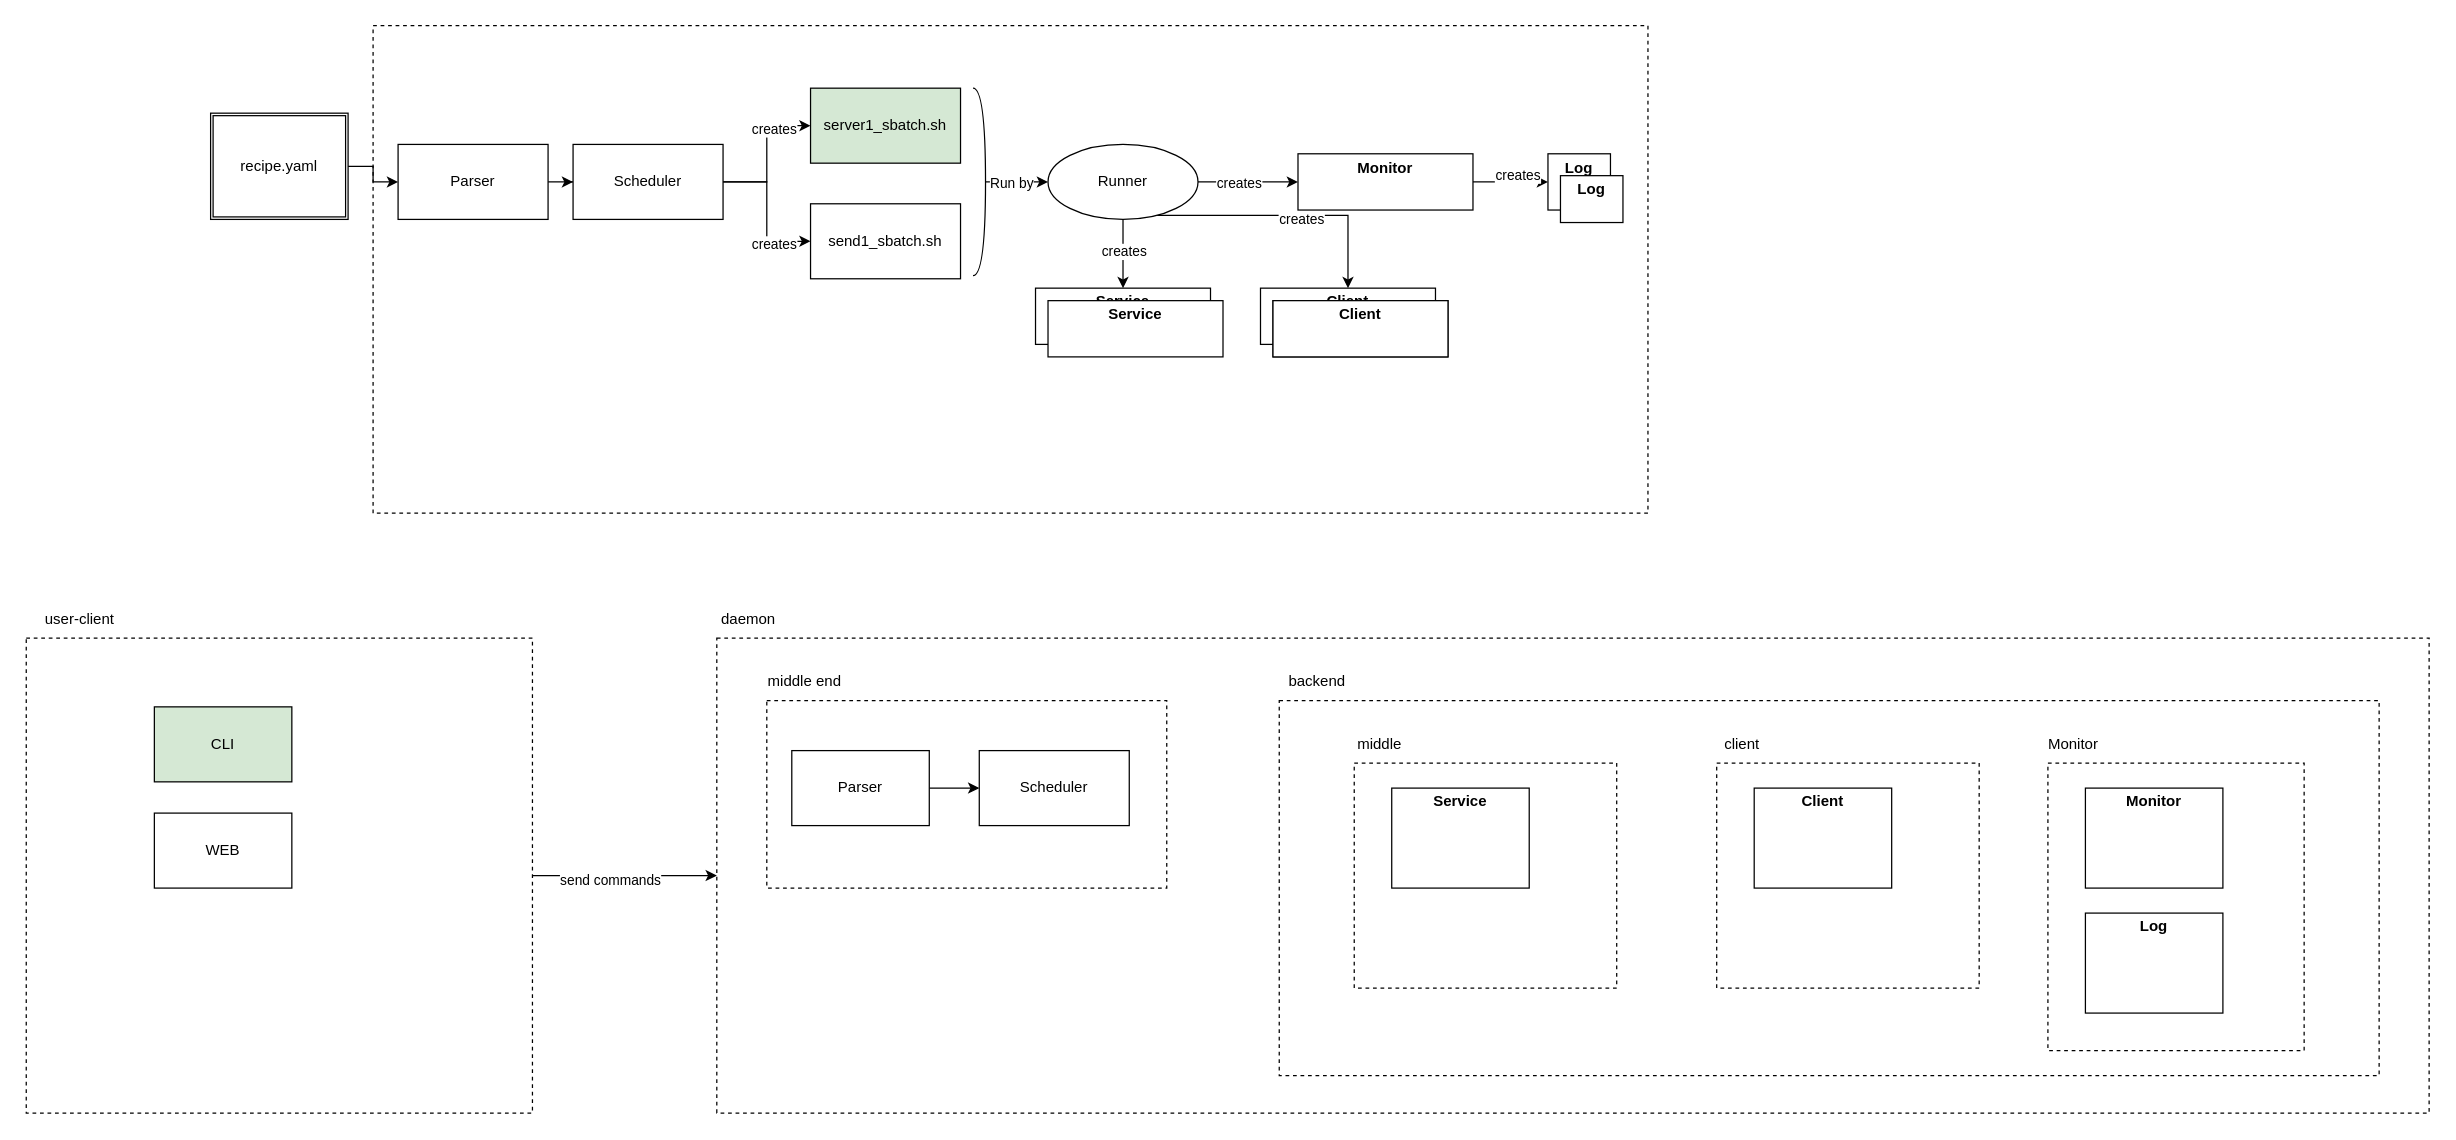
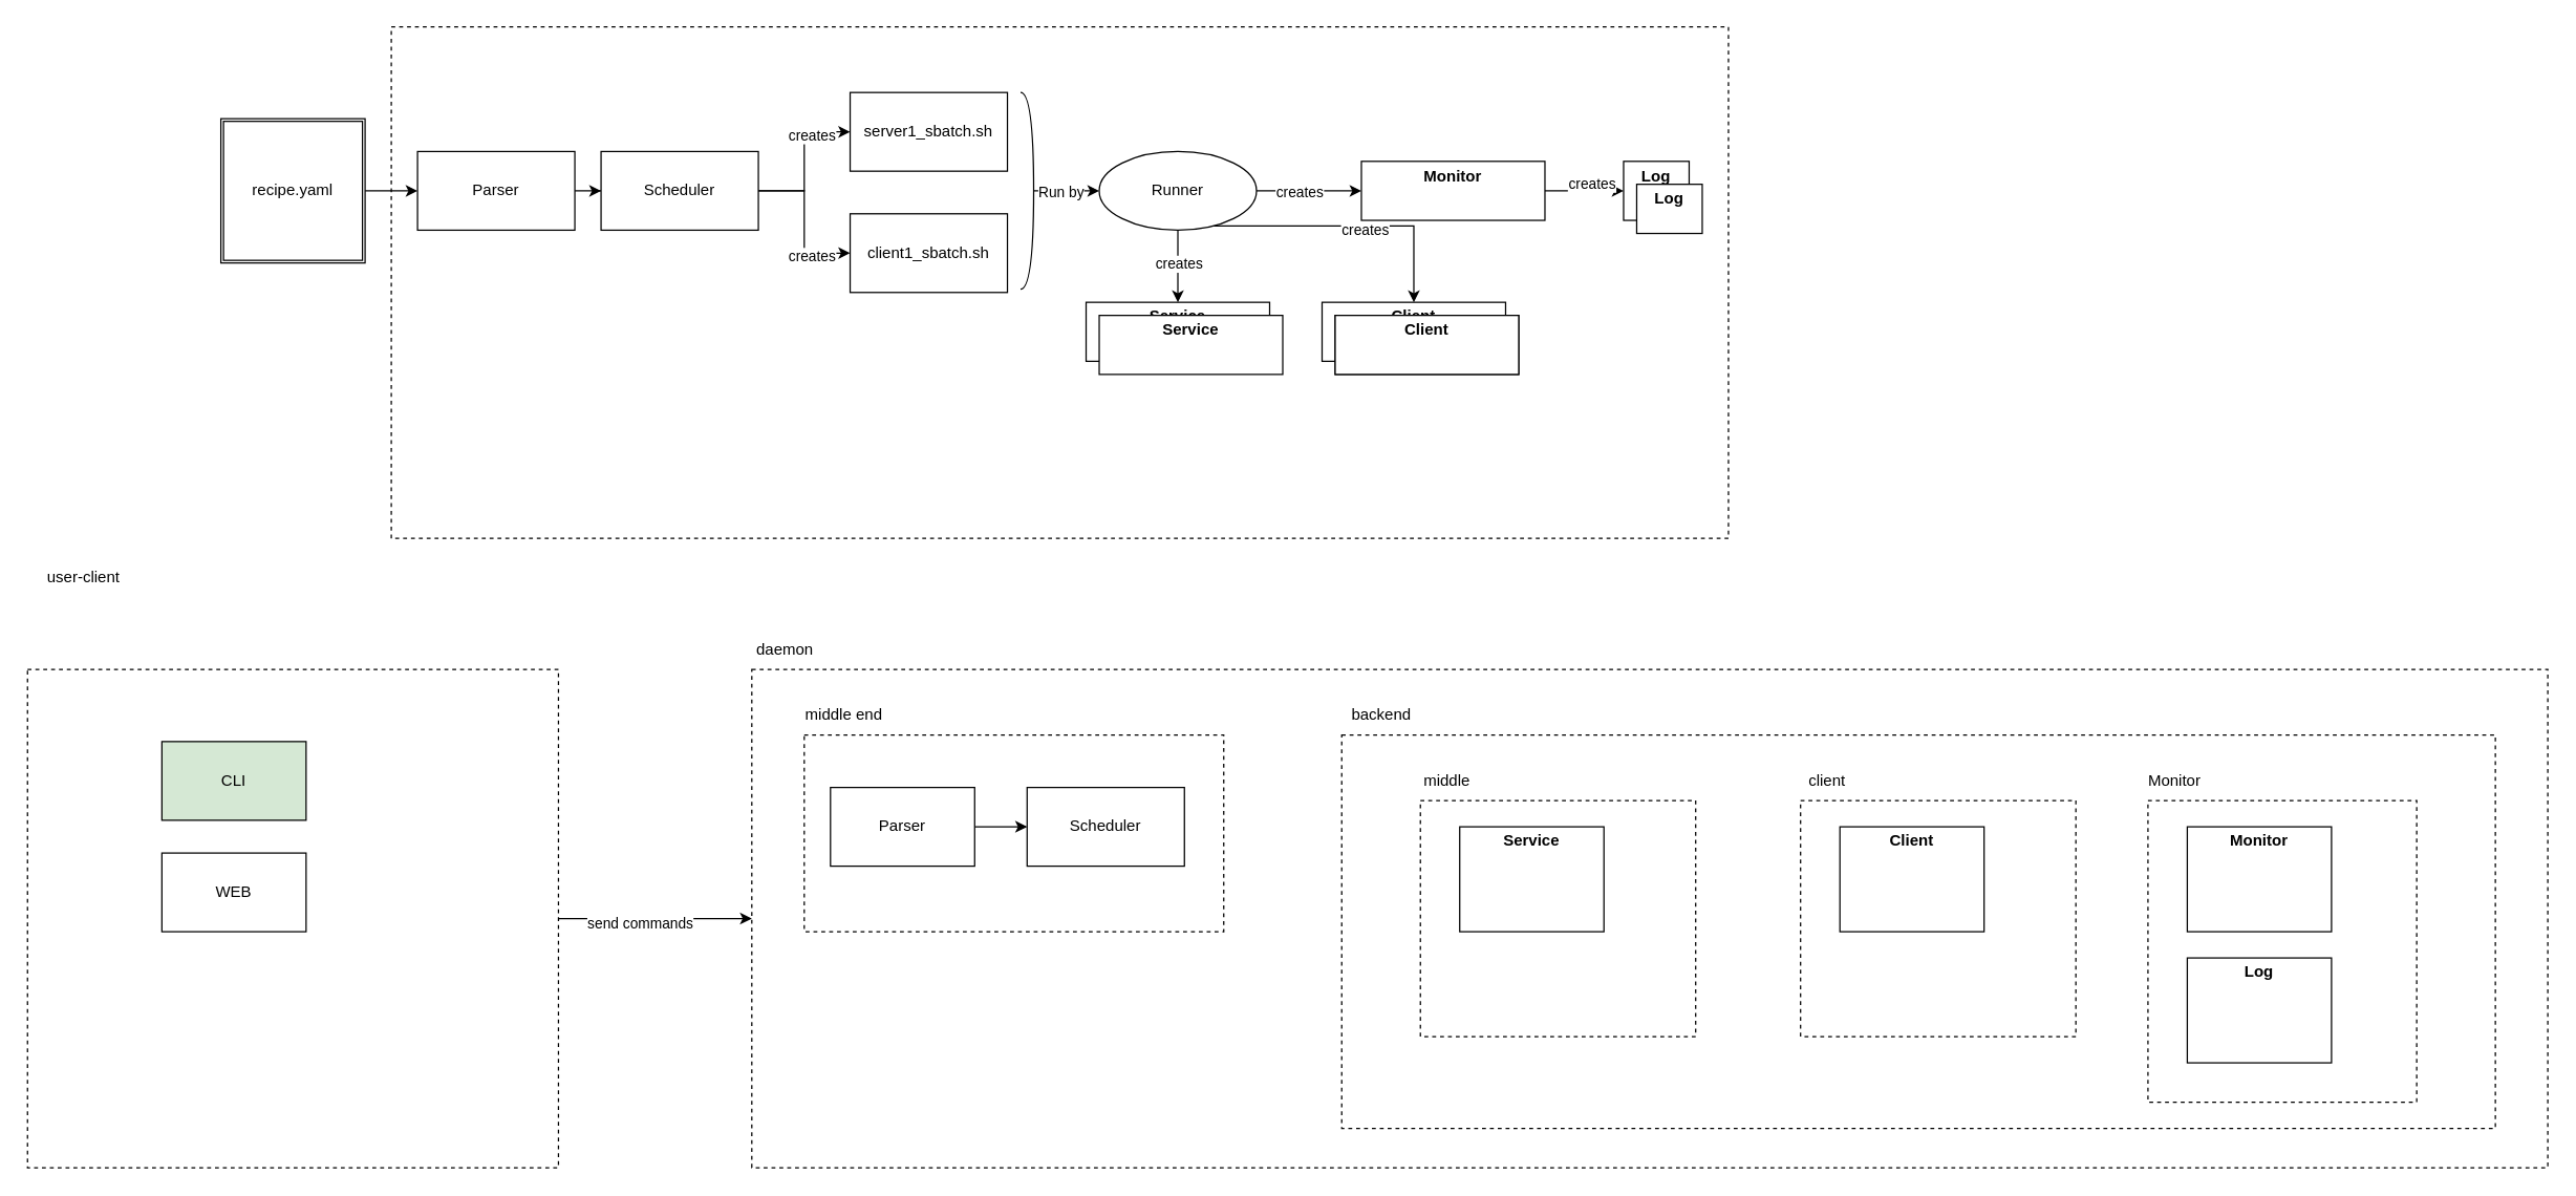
- <mxCell id="14" value="server1_sbatch.&lt;span style=&quot;background-color: transparent; color: light-dark(rgb(0, 0, 0), rgb(255, 255, 255));&quot;&gt;sh&lt;/span&gt;" style="whiteSpace=wrap;html=1;fillColor=#d5e8d4;" vertex="1" parent="1"><mxGeometry x="648" y="70" width="120" height="60" as="geometry" /></mxCell>
+ <mxCell id="14" value="server1_sbatch.&lt;span style=&quot;background-color: transparent; color: light-dark(rgb(0, 0, 0), rgb(255, 255, 255));&quot;&gt;sh&lt;/span&gt;" style="whiteSpace=wrap;html=1;" vertex="1" parent="1"><mxGeometry x="648" y="70" width="120" height="60" as="geometry" /></mxCell>
- <mxCell id="5" value="recipe.yaml" style="shape=ext;double=1;whiteSpace=wrap;html=1;aspect=fixed;" vertex="1" parent="1"><mxGeometry x="168" y="90" width="110" height="85" as="geometry" /></mxCell>
+ <mxCell id="5" value="recipe.yaml" style="shape=ext;double=1;whiteSpace=wrap;html=1;aspect=fixed;" vertex="1" parent="1"><mxGeometry x="168" y="90" width="110" height="110" as="geometry" /></mxCell>
- <mxCell id="15" value="send1_sbatch&lt;span style=&quot;background-color: transparent; color: light-dark(rgb(0, 0, 0), rgb(255, 255, 255));&quot;&gt;.&lt;/span&gt;&lt;span style=&quot;background-color: transparent; color: light-dark(rgb(0, 0, 0), rgb(255, 255, 255));&quot;&gt;sh&lt;/span&gt;" style="whiteSpace=wrap;html=1;" vertex="1" parent="1"><mxGeometry x="648" y="162.5" width="120" height="60" as="geometry" /></mxCell>
+ <mxCell id="15" value="client1_sbatch&lt;span style=&quot;background-color: transparent; color: light-dark(rgb(0, 0, 0), rgb(255, 255, 255));&quot;&gt;.&lt;/span&gt;&lt;span style=&quot;background-color: transparent; color: light-dark(rgb(0, 0, 0), rgb(255, 255, 255));&quot;&gt;sh&lt;/span&gt;" style="whiteSpace=wrap;html=1;" vertex="1" parent="1"><mxGeometry x="648" y="162.5" width="120" height="60" as="geometry" /></mxCell>
- <mxCell id="56" value="user-client" style="text;html=1;align=center;verticalAlign=middle;resizable=0;points=[];autosize=1;strokeColor=none;fillColor=none;" vertex="1" parent="1"><mxGeometry x="23" y="480" width="80" height="30" as="geometry" /></mxCell>
+ <mxCell id="56" value="user-client" style="text;html=1;align=center;verticalAlign=middle;resizable=0;points=[];autosize=1;strokeColor=none;fillColor=none;" vertex="1" parent="1"><mxGeometry x="23" y="425" width="80" height="30" as="geometry" /></mxCell>
